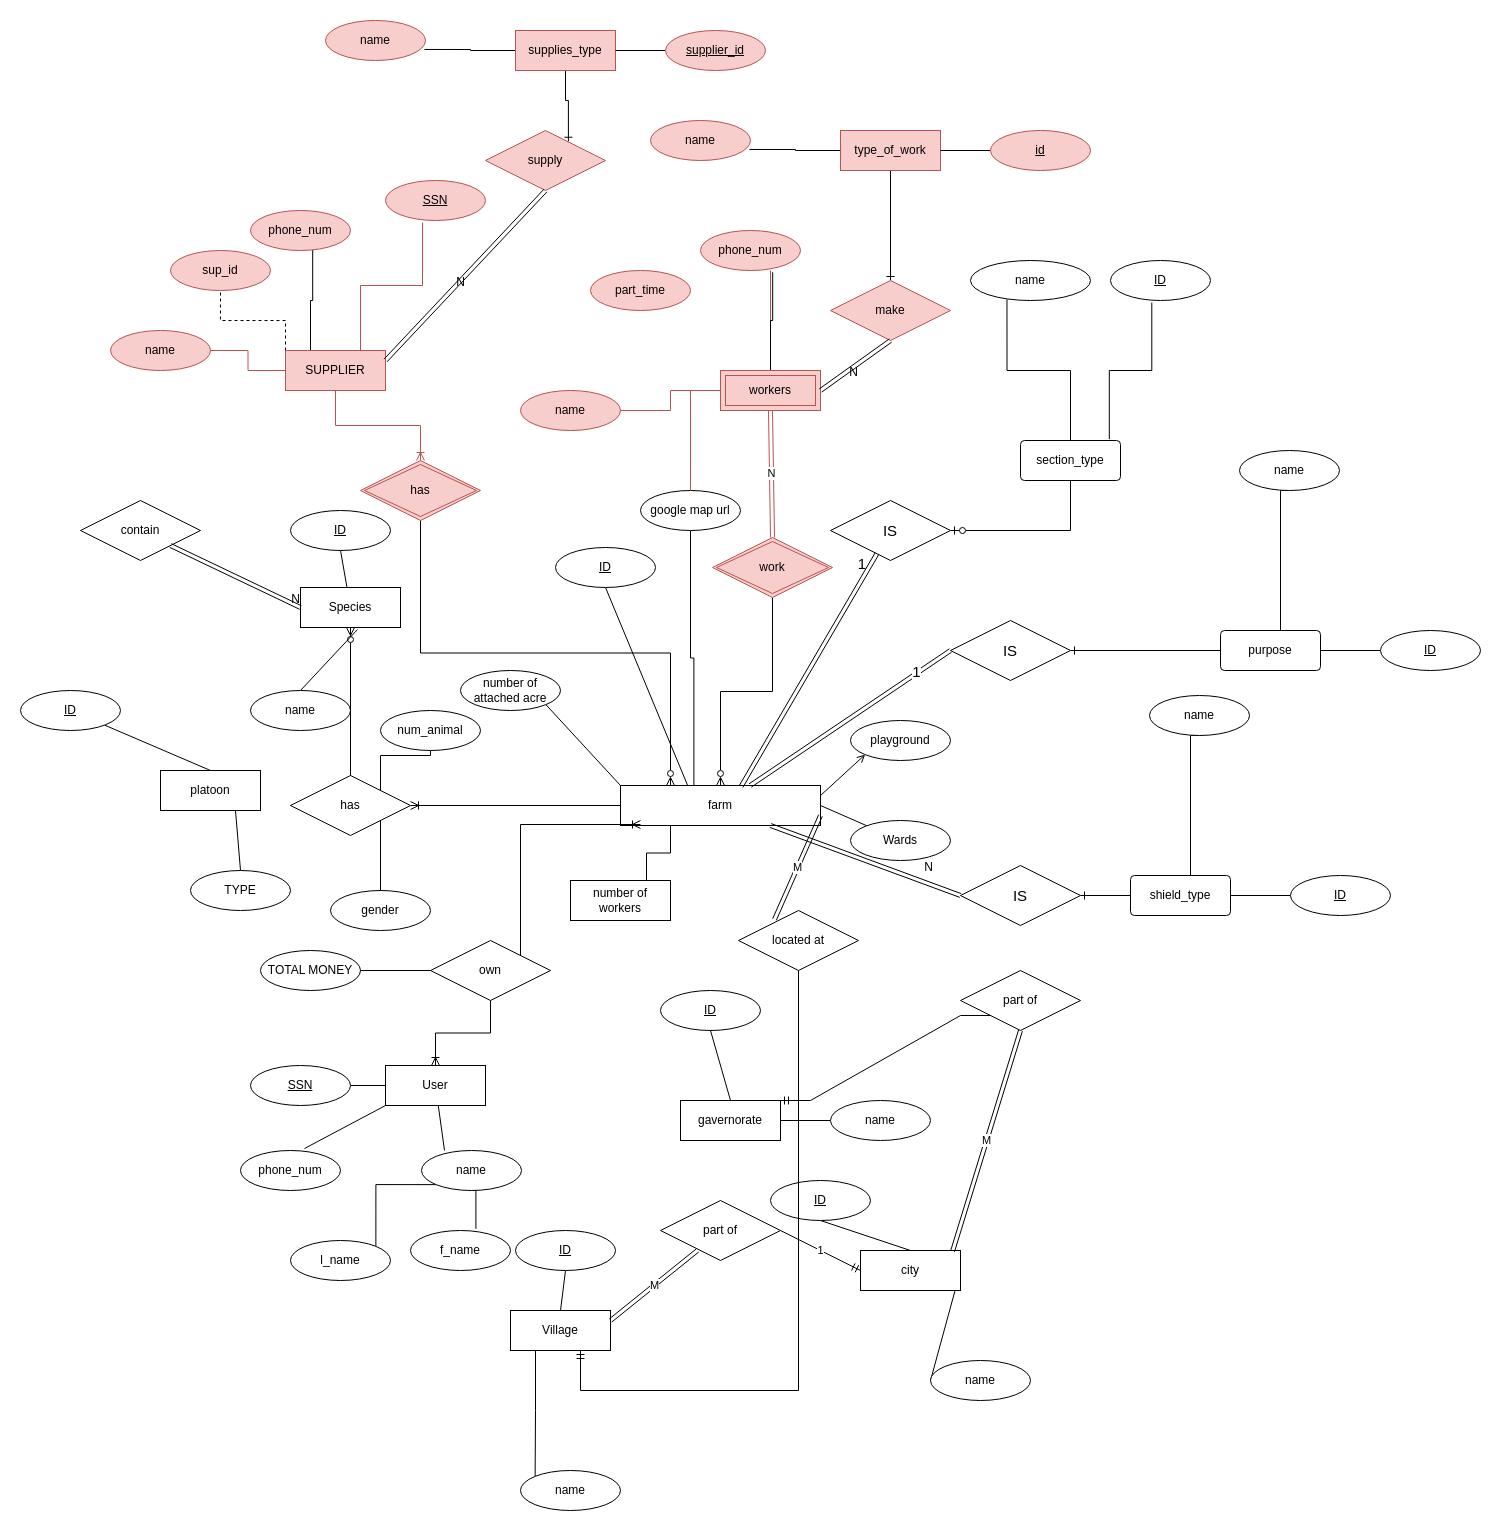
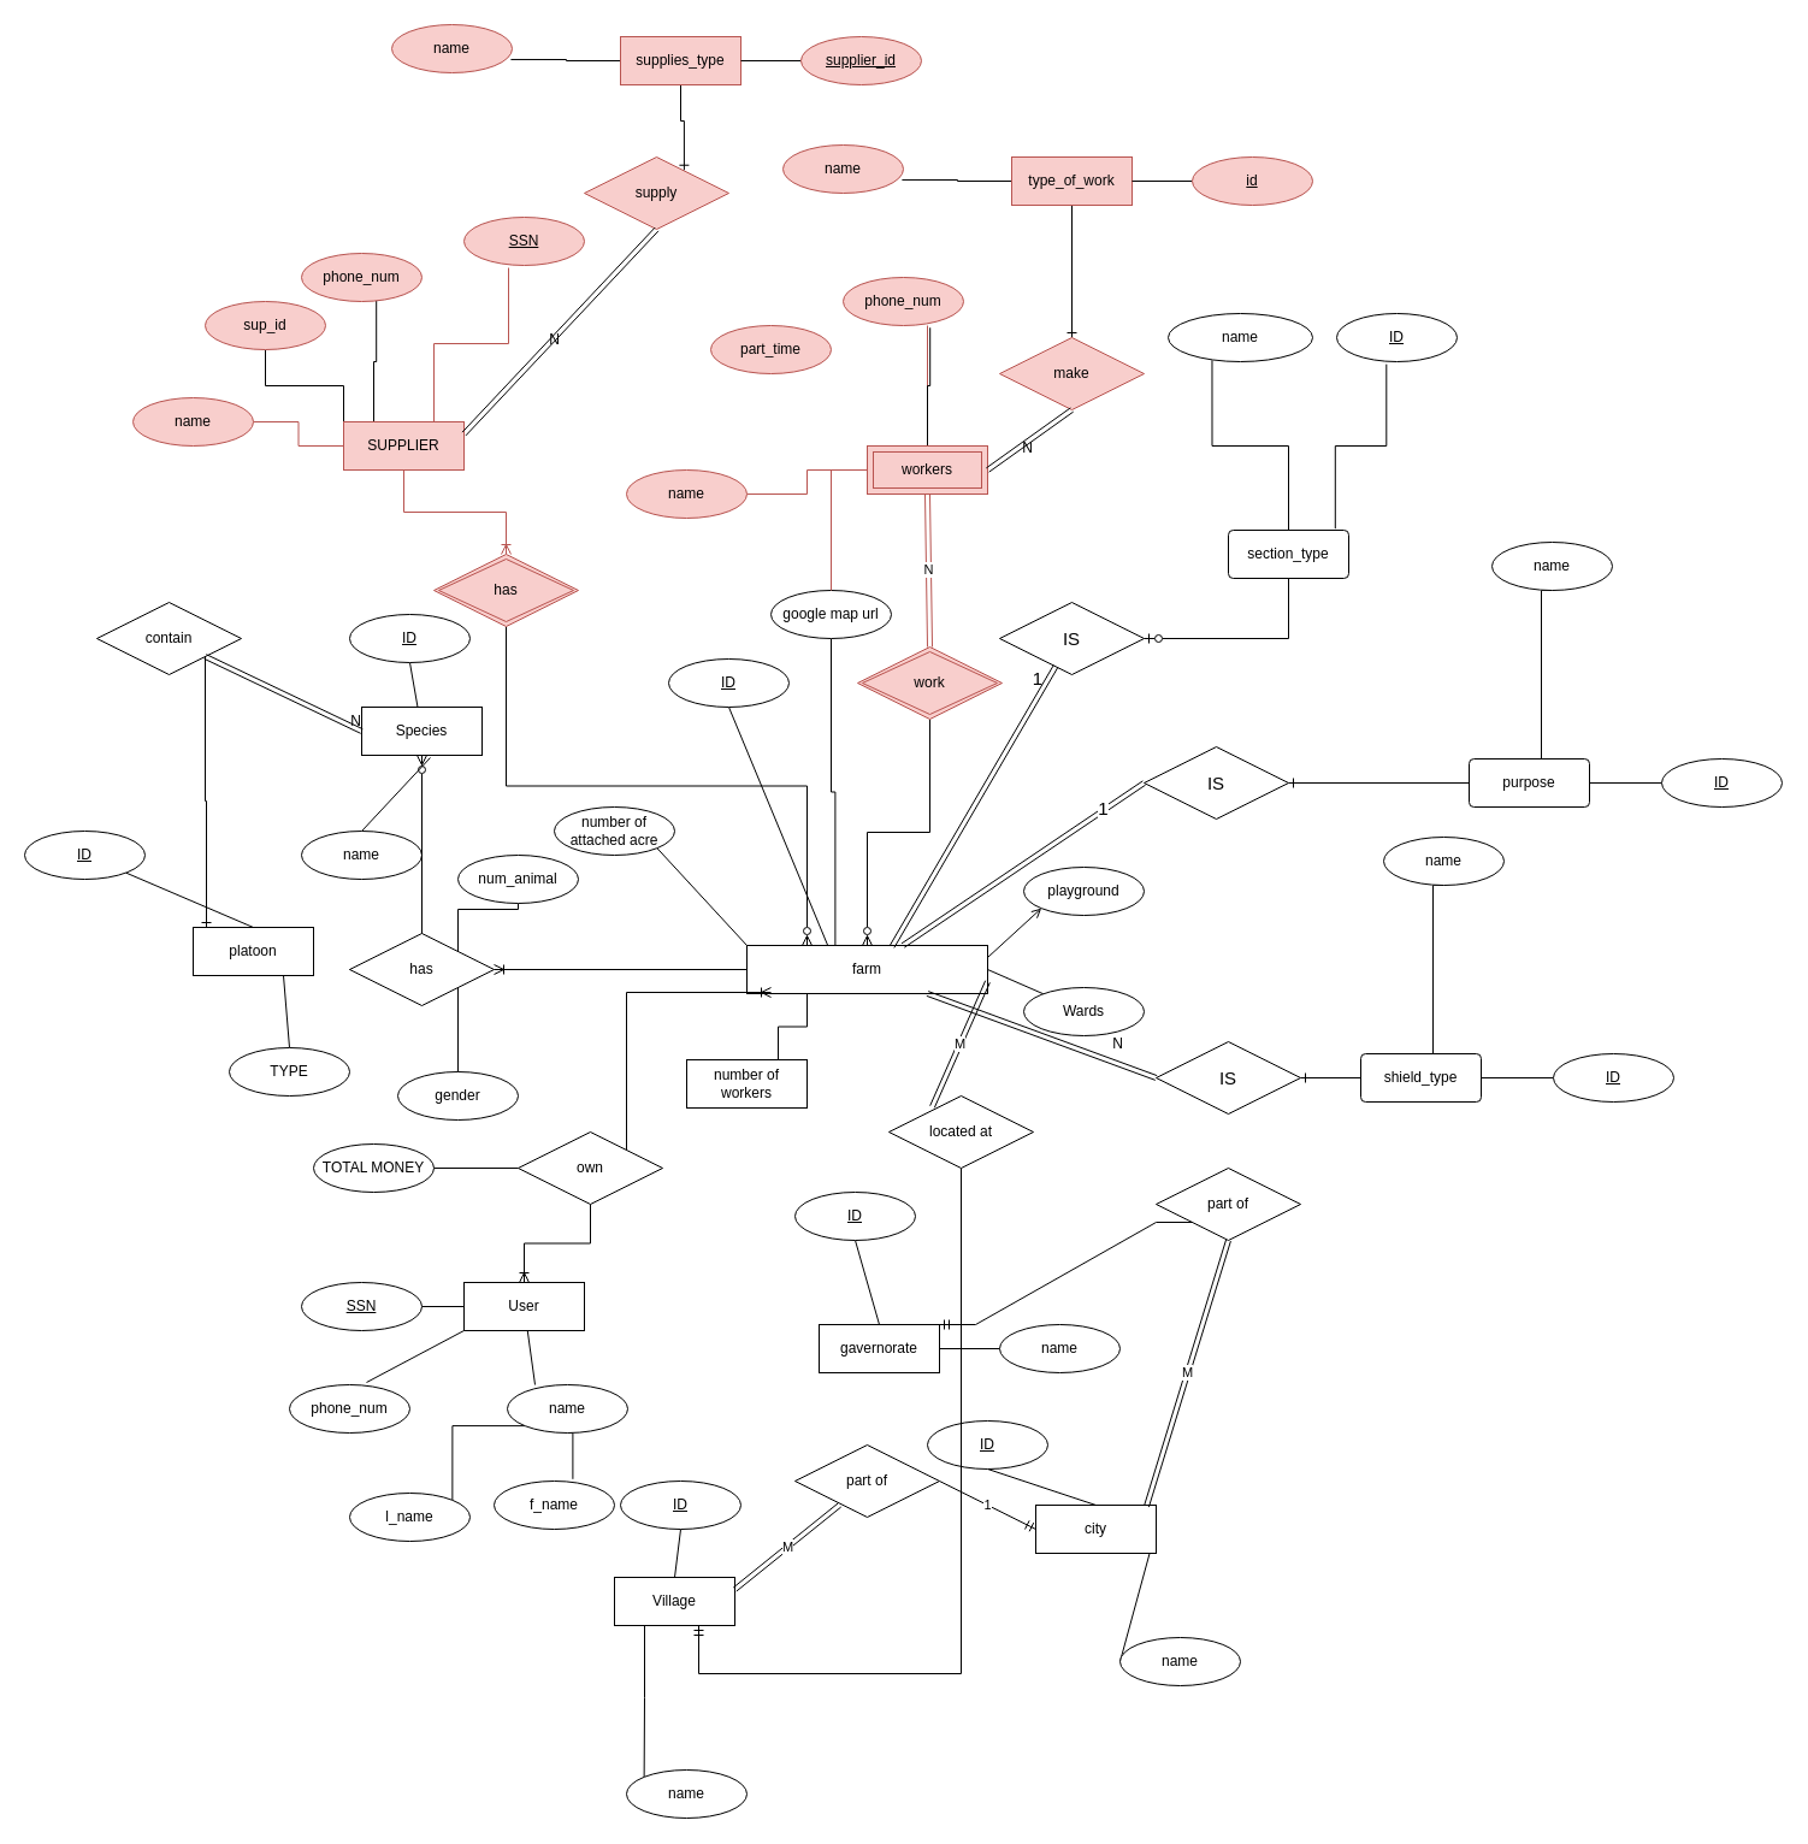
- <mxCell id="81" style="edgeStyle=orthogonalEdgeStyle;rounded=0;orthogonalLoop=1;jettySize=auto;html=1;exitX=0;exitY=0;exitDx=0;exitDy=0;endArrow=none;endFill=0;dashed=1;" parent="1" source="82" target="144" edge="1"><mxGeometry relative="1" as="geometry" /></mxCell>
+ <mxCell id="81" style="edgeStyle=orthogonalEdgeStyle;rounded=0;orthogonalLoop=1;jettySize=auto;html=1;exitX=0;exitY=0;exitDx=0;exitDy=0;endArrow=none;endFill=0;" parent="1" source="82" target="144" edge="1"><mxGeometry relative="1" as="geometry" /></mxCell>
+ <mxCell id="53" style="edgeStyle=orthogonalEdgeStyle;rounded=0;orthogonalLoop=1;jettySize=auto;html=1;exitX=1;exitY=1;exitDx=0;exitDy=0;entryX=0.11;entryY=0;entryDx=0;entryDy=0;entryPerimeter=0;endArrow=ERone;endFill=0;" parent="1" source="54" target="43" edge="1"><mxGeometry relative="1" as="geometry" /></mxCell>
